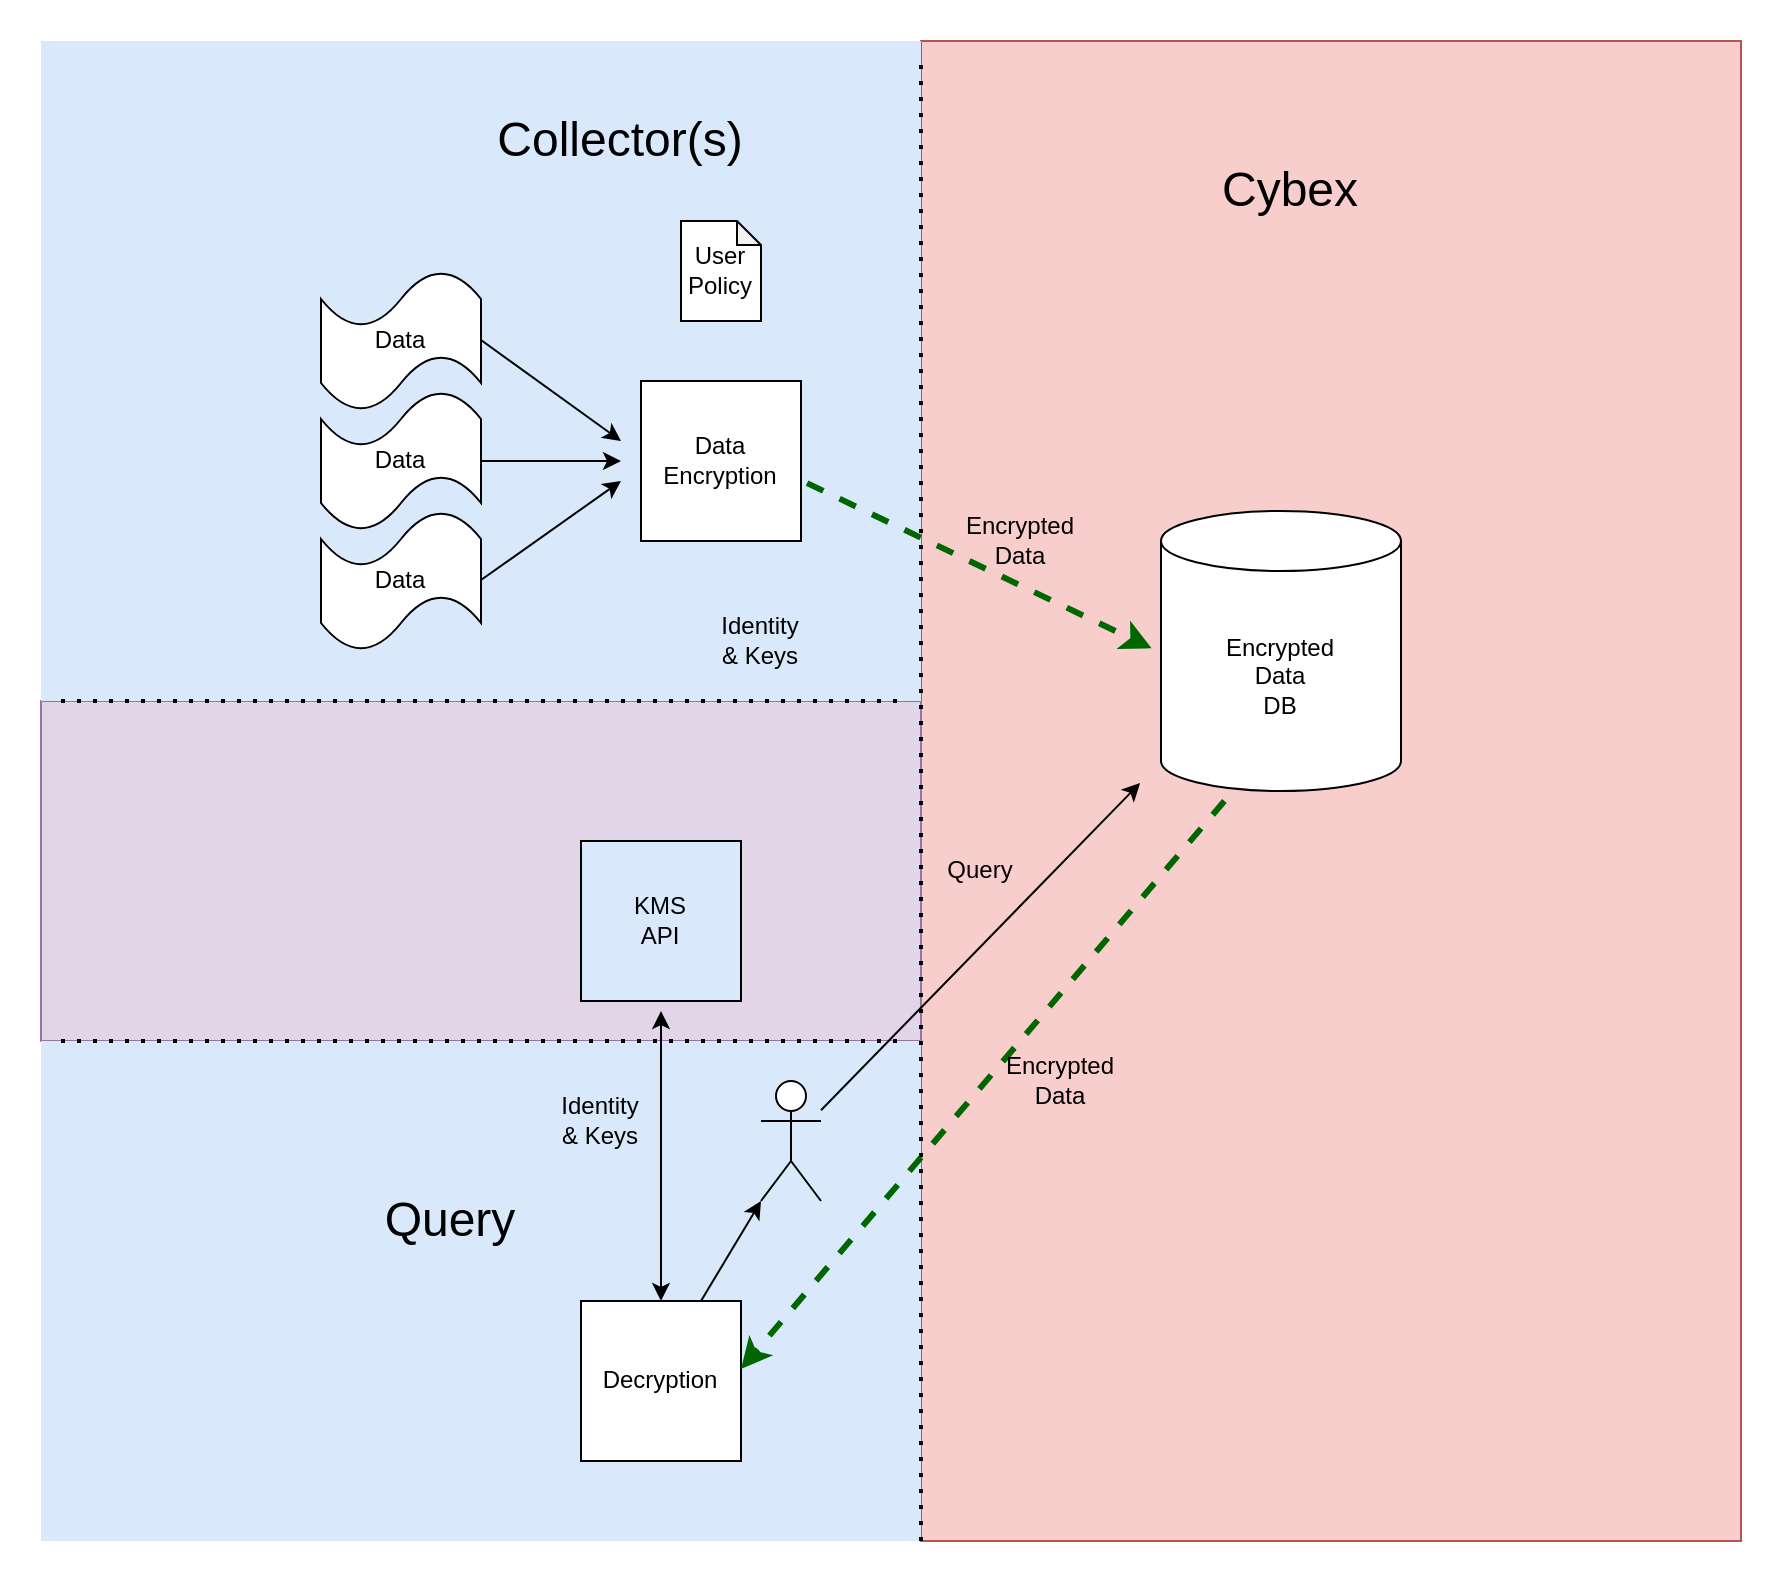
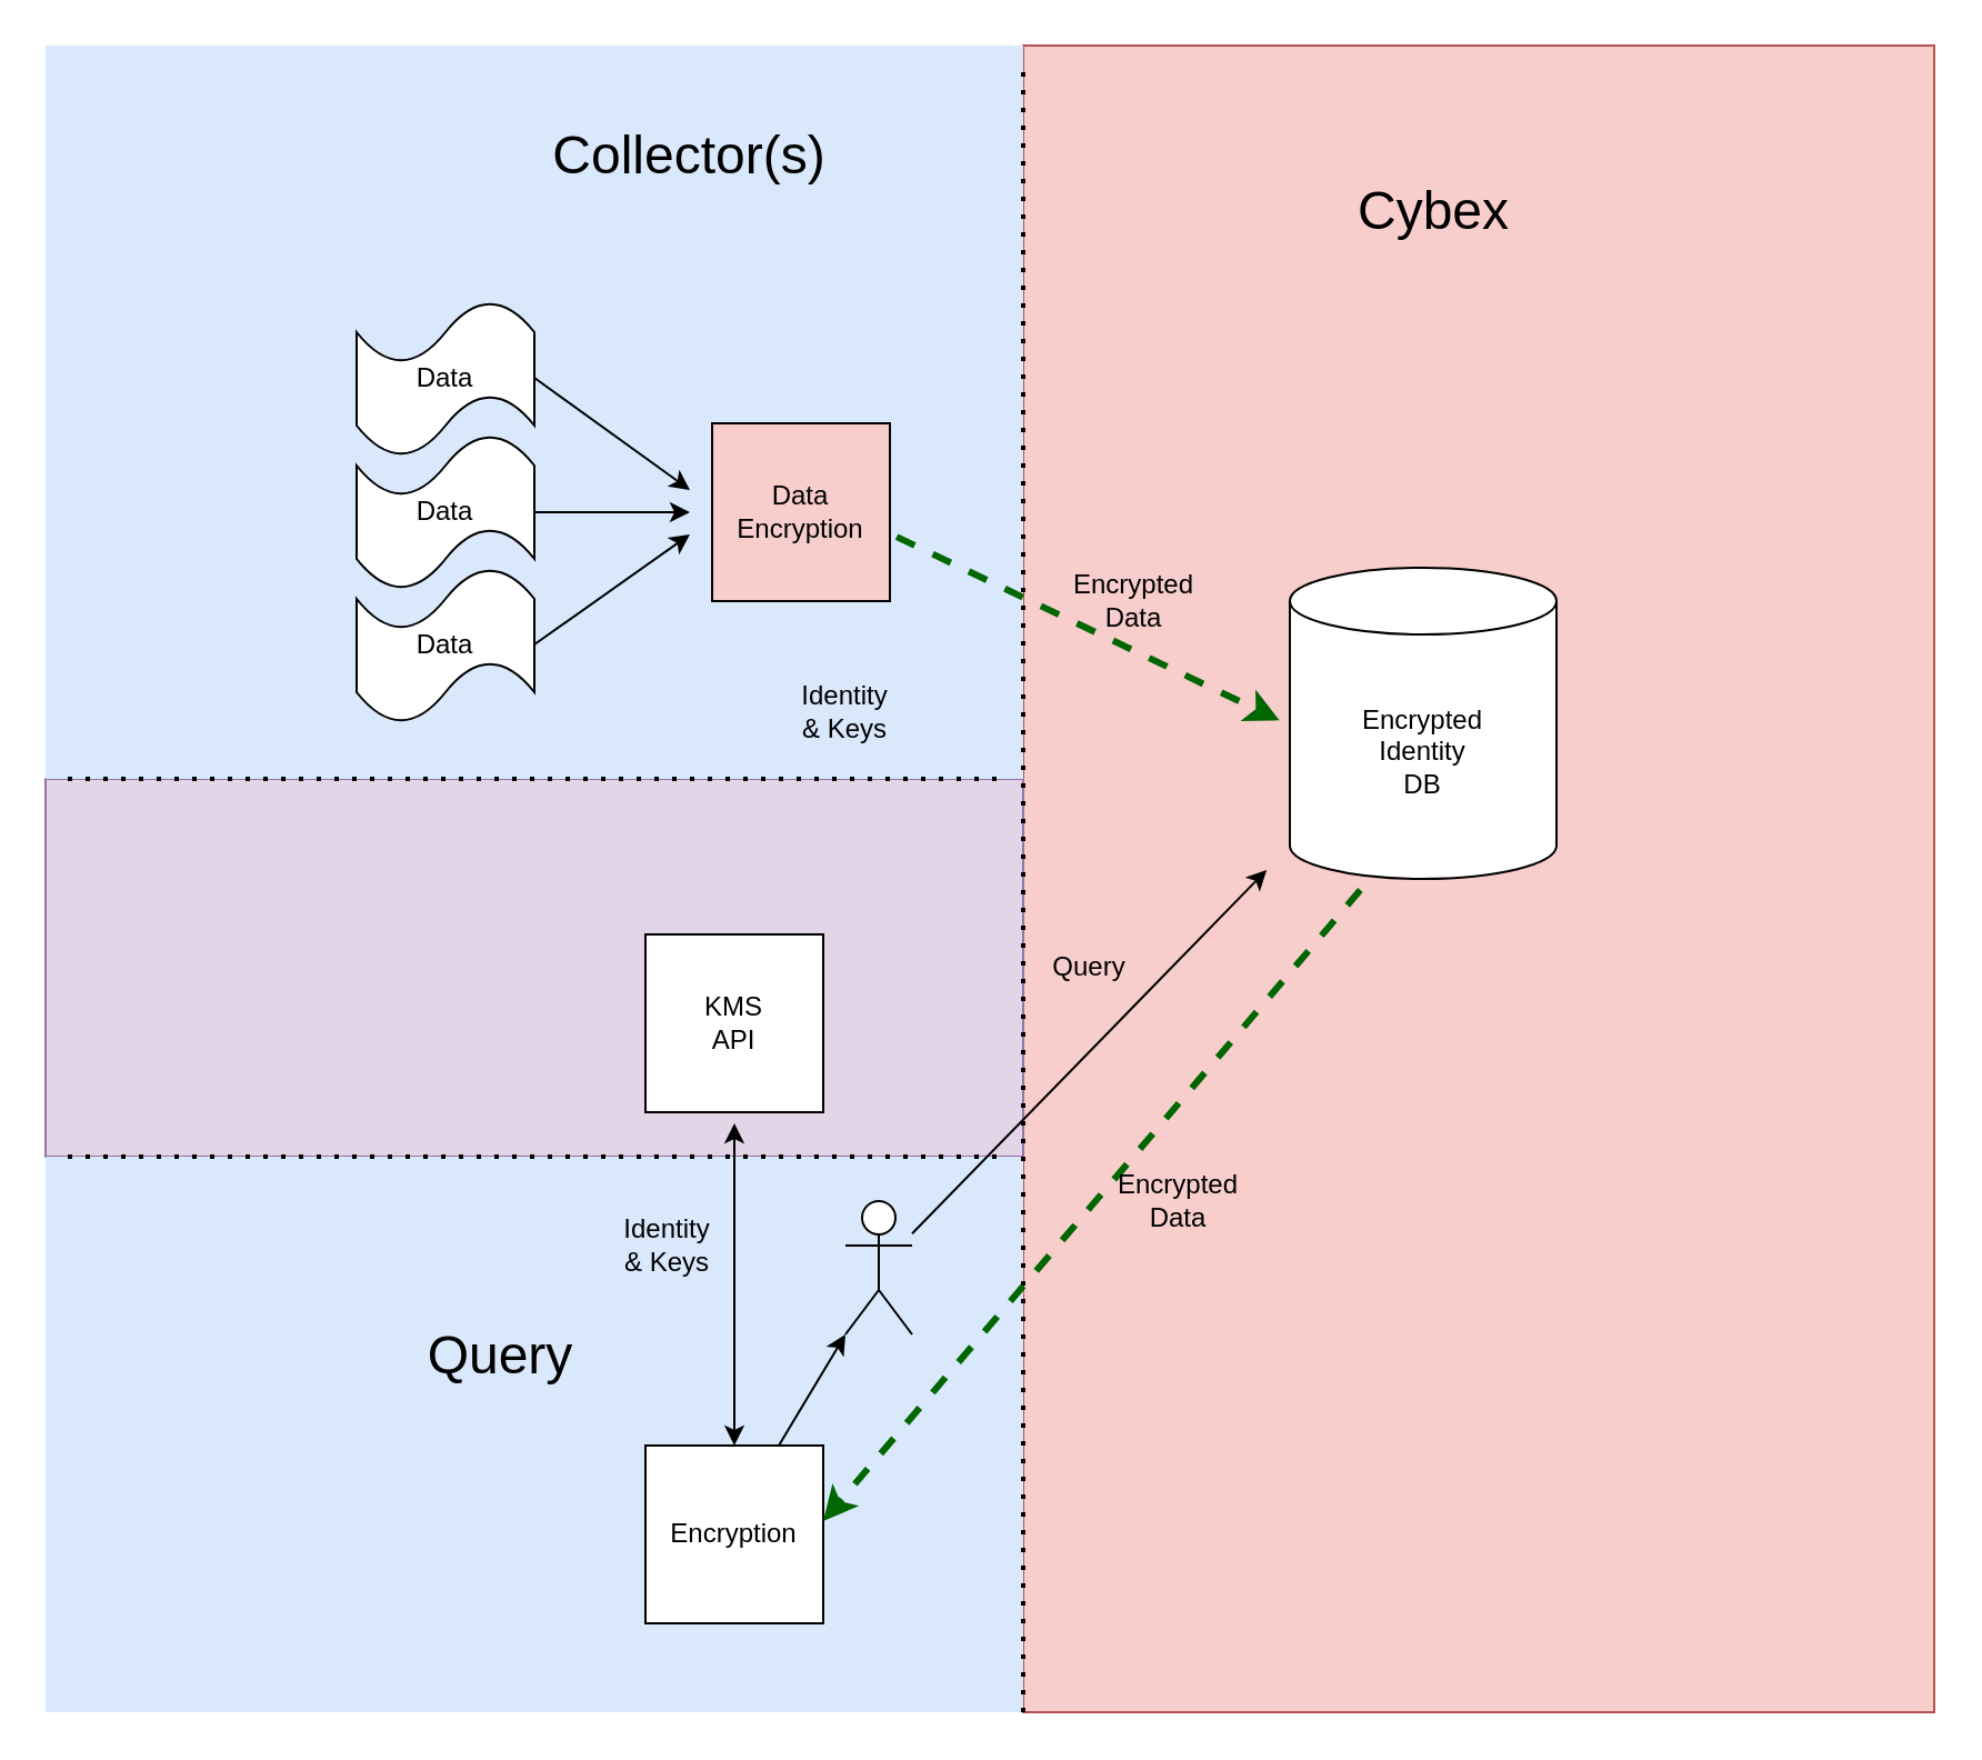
- <mxCell id="8" value="User&lt;br&gt;Policy" style="shape=note;whiteSpace=wrap;html=1;backgroundOutline=1;darkOpacity=0.05;size=12;" parent="1" vertex="1"><mxGeometry x="340" y="110" width="40" height="50" as="geometry" /></mxCell>
- <mxCell id="6" value="Data&lt;br&gt;Encryption" style="whiteSpace=wrap;html=1;aspect=fixed;" parent="1" vertex="1"><mxGeometry x="320" y="190" width="80" height="80" as="geometry" /></mxCell>
+ <mxCell id="6" value="Data&lt;br&gt;Encryption" style="whiteSpace=wrap;html=1;aspect=fixed;fillColor=#f8cecc;" parent="1" vertex="1"><mxGeometry x="320" y="190" width="80" height="80" as="geometry" /></mxCell>
- <mxCell id="23" value="Encrypted&lt;br&gt;Data&lt;br&gt;DB" style="shape=cylinder3;whiteSpace=wrap;html=1;boundedLbl=1;backgroundOutline=1;size=15;" parent="1" vertex="1"><mxGeometry x="580" y="255" width="120" height="140" as="geometry" /></mxCell>
+ <mxCell id="23" value="Encrypted&lt;br&gt;Identity&lt;br&gt;DB" style="shape=cylinder3;whiteSpace=wrap;html=1;boundedLbl=1;backgroundOutline=1;size=15;" parent="1" vertex="1"><mxGeometry x="580" y="255" width="120" height="140" as="geometry" /></mxCell>
- <mxCell id="19" value="KMS&lt;br&gt;API" style="whiteSpace=wrap;html=1;aspect=fixed;fillColor=#dae8fc;" parent="1" vertex="1"><mxGeometry x="290" y="420" width="80" height="80" as="geometry" /></mxCell>
+ <mxCell id="19" value="KMS&lt;br&gt;API" style="whiteSpace=wrap;html=1;aspect=fixed;" parent="1" vertex="1"><mxGeometry x="290" y="420" width="80" height="80" as="geometry" /></mxCell>
- <mxCell id="7" value="Decryption" style="whiteSpace=wrap;html=1;aspect=fixed;" parent="1" vertex="1"><mxGeometry x="290" y="650" width="80" height="80" as="geometry" /></mxCell>
+ <mxCell id="7" value="Encryption" style="whiteSpace=wrap;html=1;aspect=fixed;" parent="1" vertex="1"><mxGeometry x="290" y="650" width="80" height="80" as="geometry" /></mxCell>
